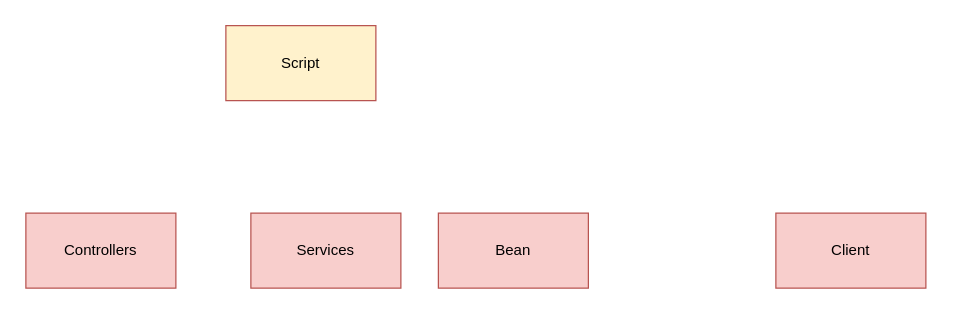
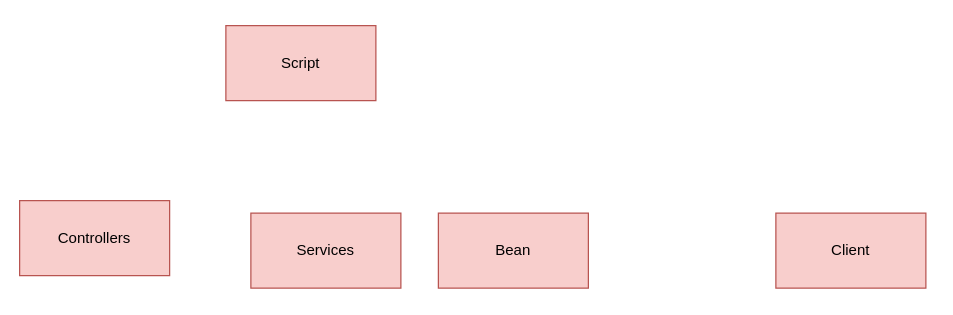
- <mxCell id="2" value="Script" style="rounded=0;whiteSpace=wrap;html=1;fillColor=#fff2cc;strokeColor=#b85450;" vertex="1" parent="1"><mxGeometry x="180" y="20" width="120" height="60" as="geometry" /></mxCell>
+ <mxCell id="2" value="Script" style="rounded=0;whiteSpace=wrap;html=1;fillColor=#f8cecc;strokeColor=#b85450;" vertex="1" parent="1"><mxGeometry x="180" y="20" width="120" height="60" as="geometry" /></mxCell>
- <mxCell id="3" value="Controllers" style="rounded=0;whiteSpace=wrap;html=1;fillColor=#f8cecc;strokeColor=#b85450;" vertex="1" parent="1"><mxGeometry x="20" y="170" width="120" height="60" as="geometry" /></mxCell>
+ <mxCell id="3" value="Controllers" style="rounded=0;whiteSpace=wrap;html=1;fillColor=#f8cecc;strokeColor=#b85450;" vertex="1" parent="1"><mxGeometry x="15" y="160" width="120" height="60" as="geometry" /></mxCell>
